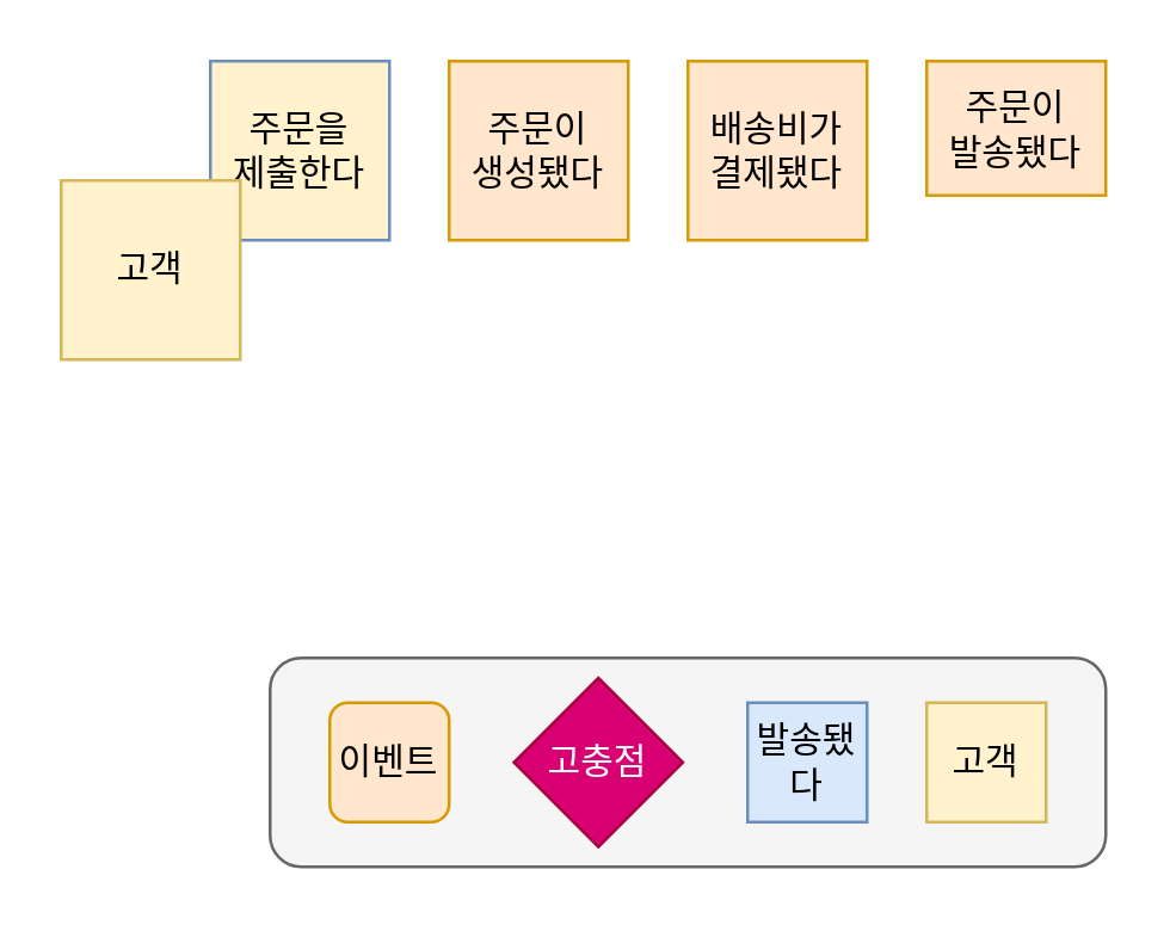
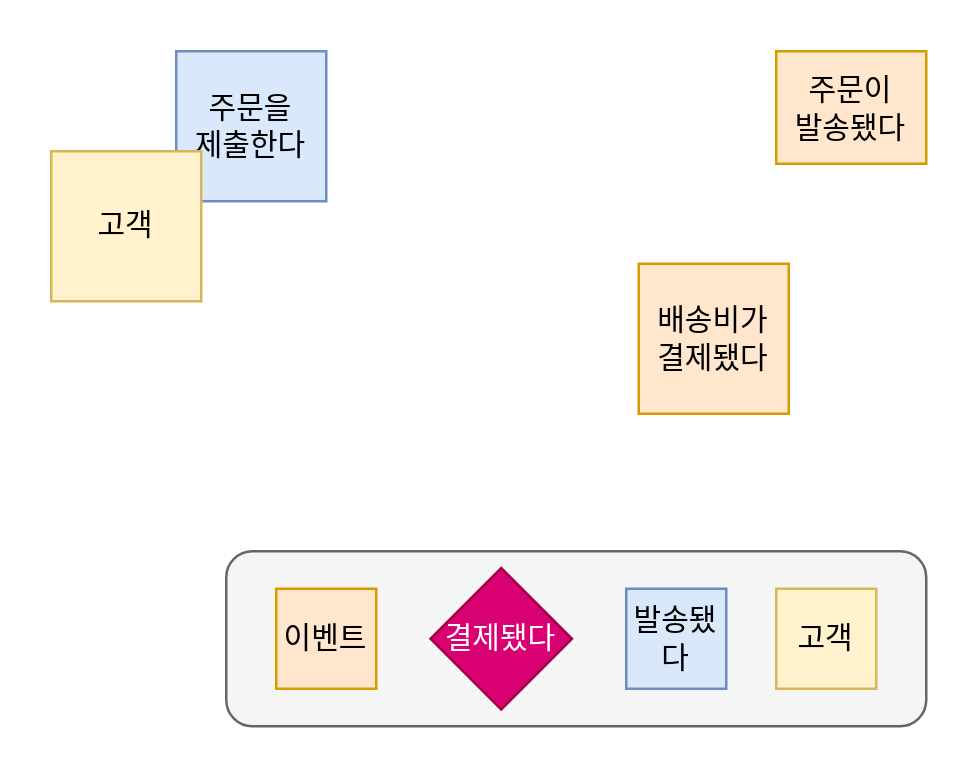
- <mxCell id="3" value="주문을&lt;div&gt;제출한다&lt;/div&gt;" style="whiteSpace=wrap;html=1;aspect=fixed;fillColor=#fff2cc;strokeColor=#6c8ebf;" vertex="1" parent="1"><mxGeometry x="70" y="20" width="60" height="60" as="geometry" /></mxCell>
+ <mxCell id="3" value="주문을&lt;div&gt;제출한다&lt;/div&gt;" style="whiteSpace=wrap;html=1;aspect=fixed;fillColor=#dae8fc;strokeColor=#6c8ebf;" vertex="1" parent="1"><mxGeometry x="70" y="20" width="60" height="60" as="geometry" /></mxCell>
- <mxCell id="7" value="주문이&lt;div&gt;생성됐다&lt;/div&gt;" style="whiteSpace=wrap;html=1;aspect=fixed;fillColor=#ffe6cc;strokeColor=#d79b00;" vertex="1" parent="1"><mxGeometry x="150" y="20" width="60" height="60" as="geometry" /></mxCell>
- <mxCell id="4" value="배송비가&lt;div&gt;결제됐다&lt;/div&gt;" style="whiteSpace=wrap;html=1;aspect=fixed;fillColor=#ffe6cc;strokeColor=#d79b00;" vertex="1" parent="1"><mxGeometry x="230" y="20" width="60" height="60" as="geometry" /></mxCell>
+ <mxCell id="4" value="배송비가&lt;div&gt;결제됐다&lt;/div&gt;" style="whiteSpace=wrap;html=1;aspect=fixed;fillColor=#ffe6cc;strokeColor=#d79b00;" vertex="1" parent="1"><mxGeometry x="255" y="105" width="60" height="60" as="geometry" /></mxCell>
- <mxCell id="6" value="이벤트" style="whiteSpace=wrap;html=1;aspect=fixed;fillColor=#ffe6cc;strokeColor=#d79b00;rounded=1;" vertex="1" parent="1"><mxGeometry x="110" y="235" width="40" height="40" as="geometry" /></mxCell>
+ <mxCell id="6" value="이벤트" style="whiteSpace=wrap;html=1;aspect=fixed;fillColor=#ffe6cc;strokeColor=#d79b00;" vertex="1" parent="1"><mxGeometry x="110" y="235" width="40" height="40" as="geometry" /></mxCell>
- <mxCell id="9" value="고충점" style="text;html=1;align=center;verticalAlign=middle;whiteSpace=wrap;rounded=0;fontColor=#FFFFFF;" vertex="1" parent="1"><mxGeometry x="170" y="240" width="60" height="30" as="geometry" /></mxCell>
+ <mxCell id="9" value="결제됐다" style="text;html=1;align=center;verticalAlign=middle;whiteSpace=wrap;rounded=0;fontColor=#FFFFFF;" vertex="1" parent="1"><mxGeometry x="170" y="240" width="60" height="30" as="geometry" /></mxCell>
